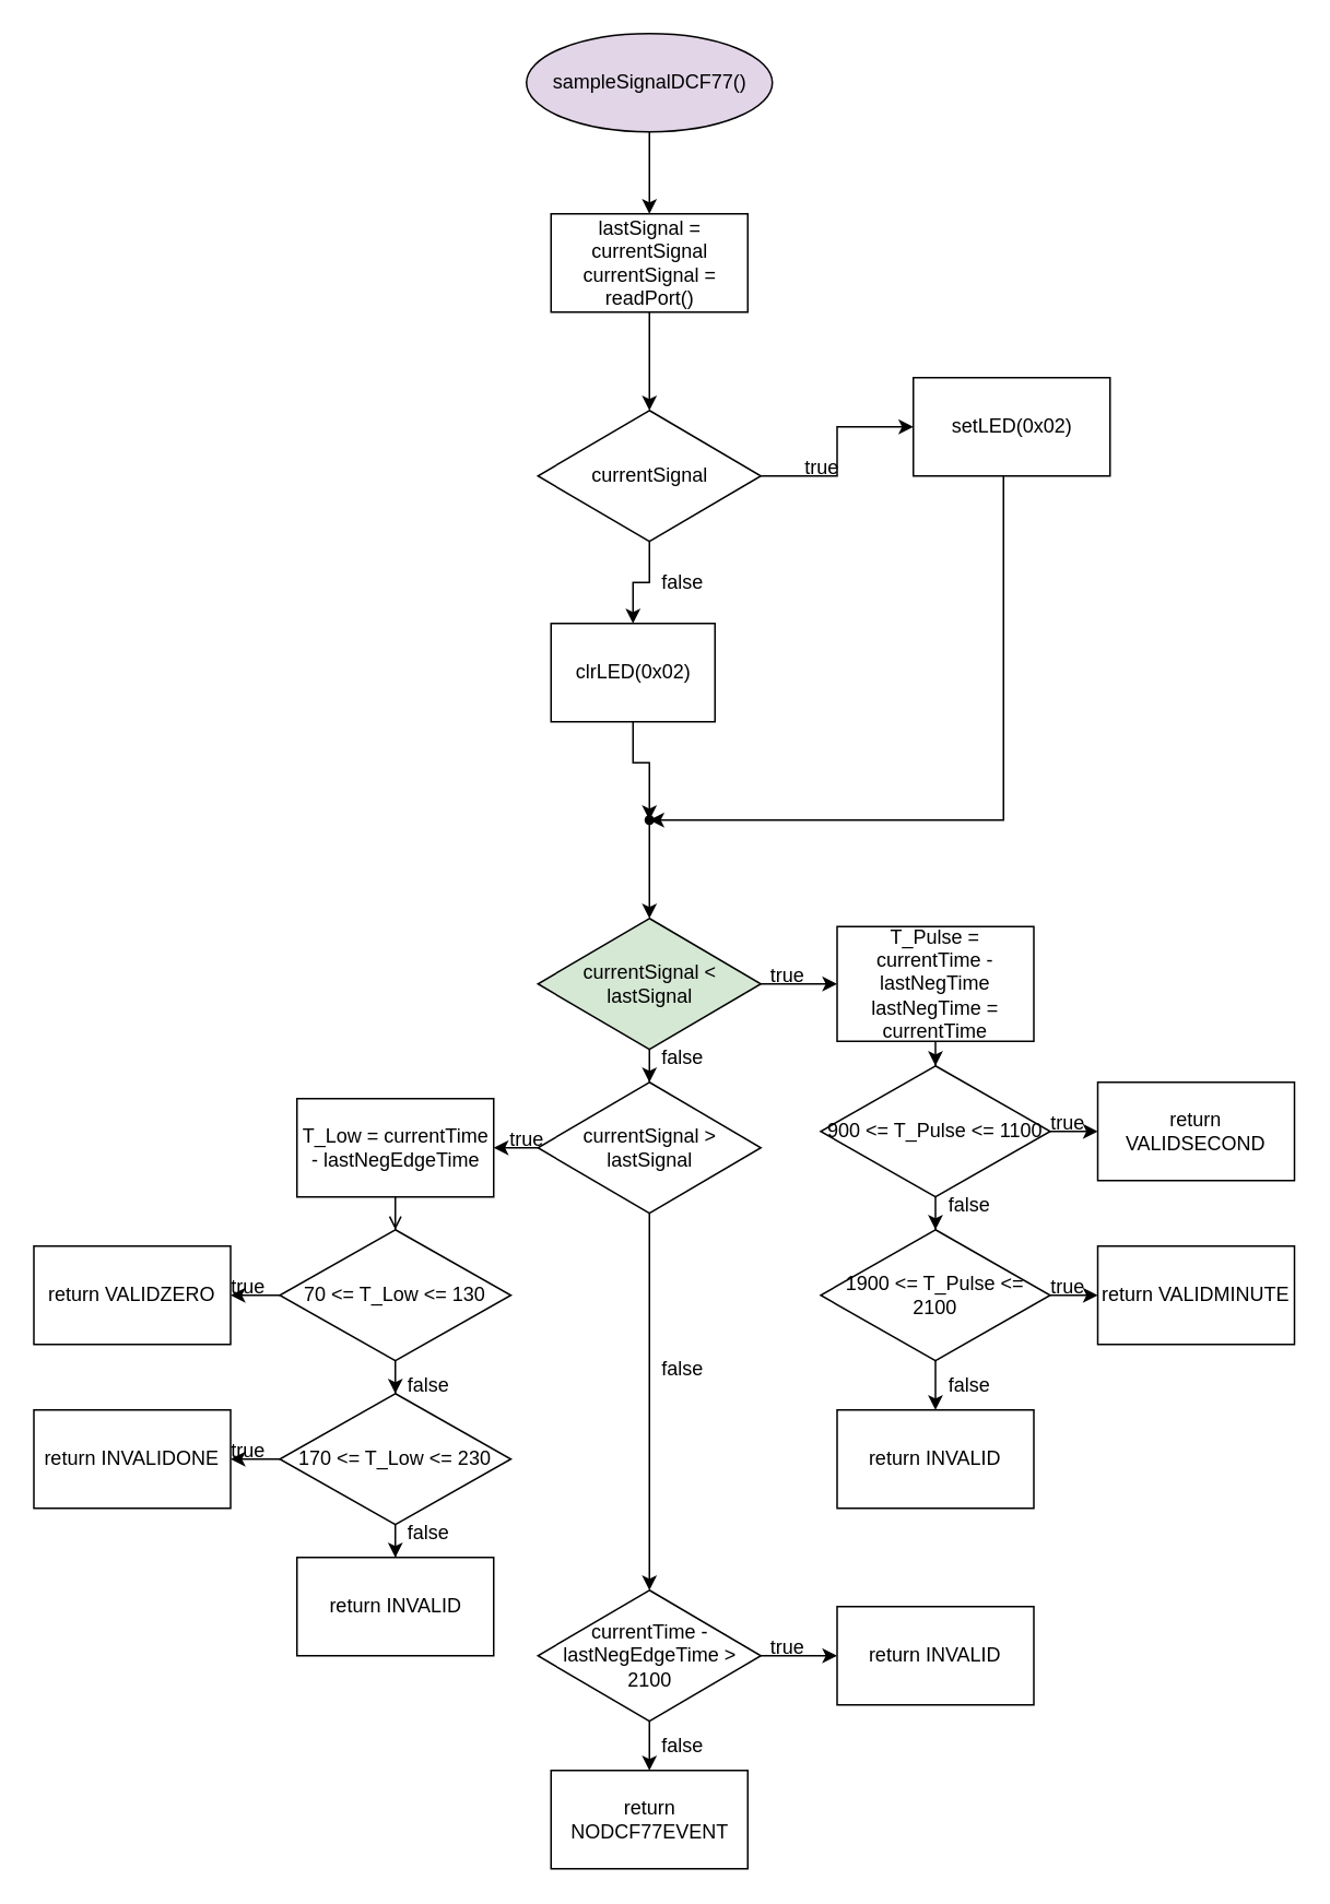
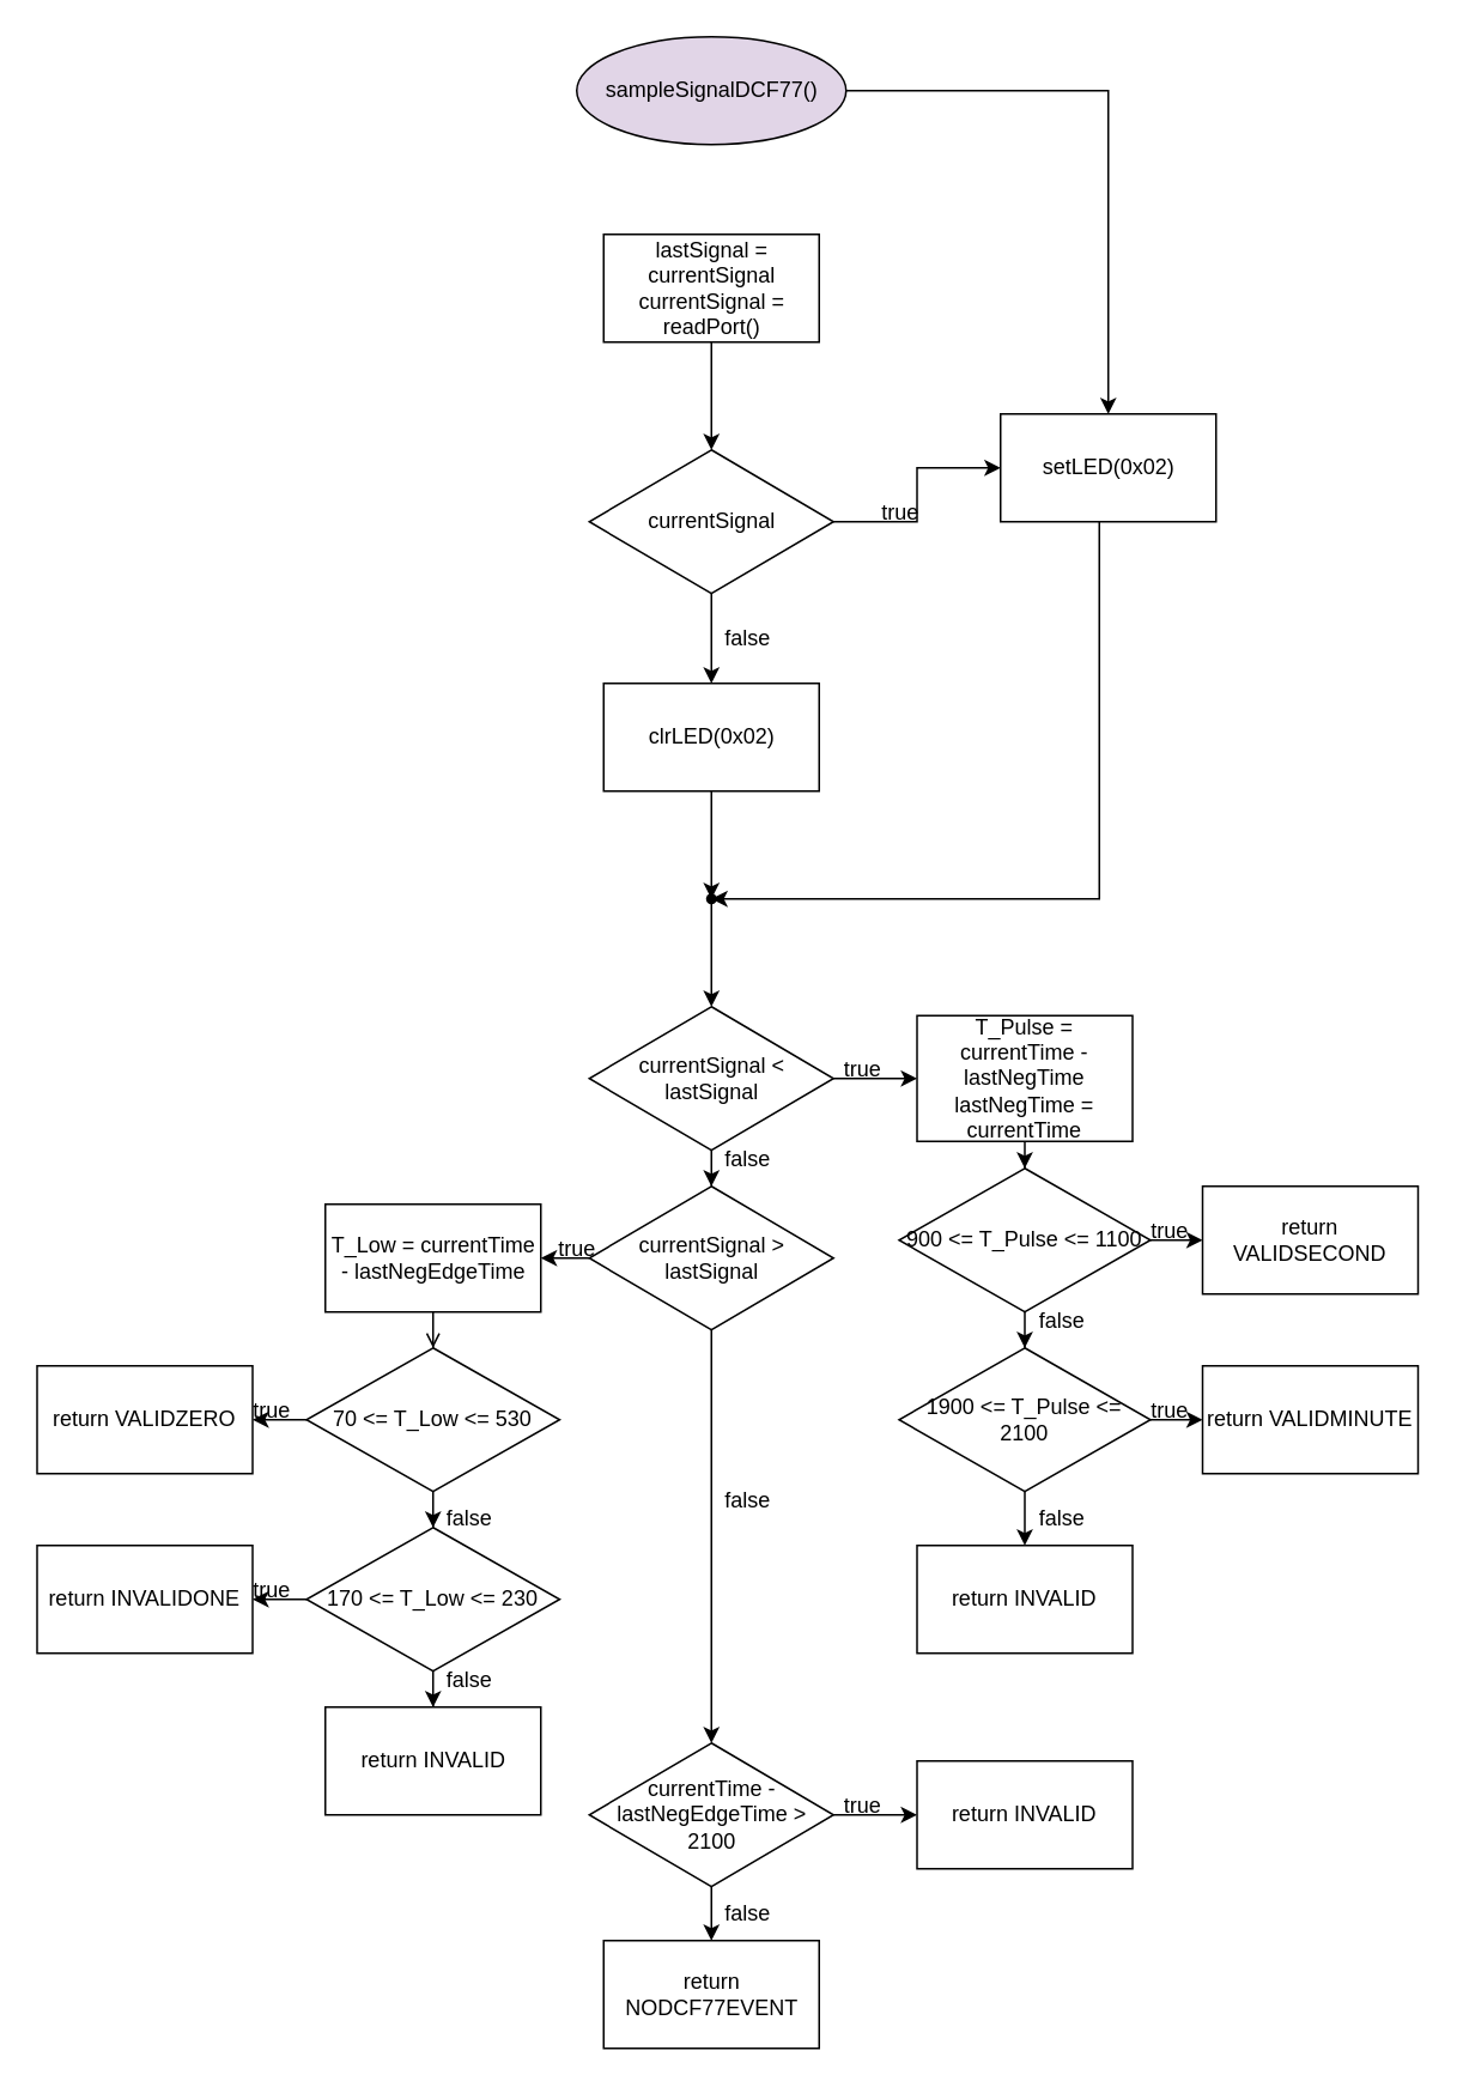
- <mxCell id="2" value="" style="edgeStyle=orthogonalEdgeStyle;rounded=0;orthogonalLoop=1;jettySize=auto;html=1;" edge="1" parent="1" source="3" target="5"><mxGeometry relative="1" as="geometry" /></mxCell>
+ <mxCell id="2" value="" style="edgeStyle=orthogonalEdgeStyle;rounded=0;orthogonalLoop=1;jettySize=auto;html=1;" edge="1" parent="1" source="3" target="10"><mxGeometry relative="1" as="geometry" /></mxCell>
- <mxCell id="12" value="clrLED(0x02)" style="whiteSpace=wrap;html=1;" vertex="1" parent="1"><mxGeometry x="335.5" y="380" width="100" height="60" as="geometry" /></mxCell>
+ <mxCell id="12" value="clrLED(0x02)" style="whiteSpace=wrap;html=1;" vertex="1" parent="1"><mxGeometry x="335.5" y="380" width="120" height="60" as="geometry" /></mxCell>
- <mxCell id="17" value="currentSignal &amp;lt; lastSignal" style="rhombus;whiteSpace=wrap;html=1;sketch=0;fillColor=#d5e8d4;" vertex="1" parent="1"><mxGeometry x="327.5" y="560" width="136" height="80" as="geometry" /></mxCell>
+ <mxCell id="17" value="currentSignal &amp;lt; lastSignal" style="rhombus;whiteSpace=wrap;html=1;sketch=0;" vertex="1" parent="1"><mxGeometry x="327.5" y="560" width="136" height="80" as="geometry" /></mxCell>
- <mxCell id="40" value="70 &amp;lt;= T_Low &amp;lt;= 130" style="rhombus;whiteSpace=wrap;html=1;sketch=0;" vertex="1" parent="1"><mxGeometry x="170" y="750" width="141" height="80" as="geometry" /></mxCell>
+ <mxCell id="40" value="70 &amp;lt;= T_Low &amp;lt;= 530" style="rhombus;whiteSpace=wrap;html=1;sketch=0;" vertex="1" parent="1"><mxGeometry x="170" y="750" width="141" height="80" as="geometry" /></mxCell>
